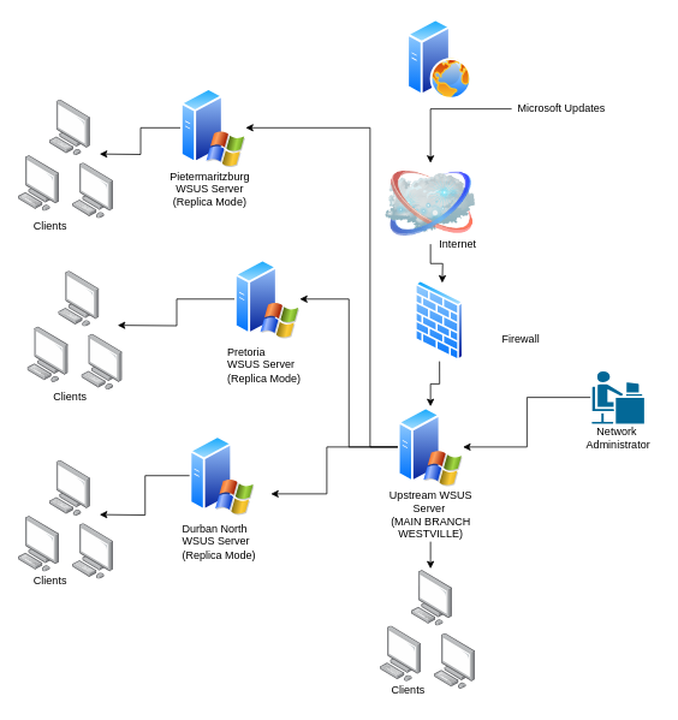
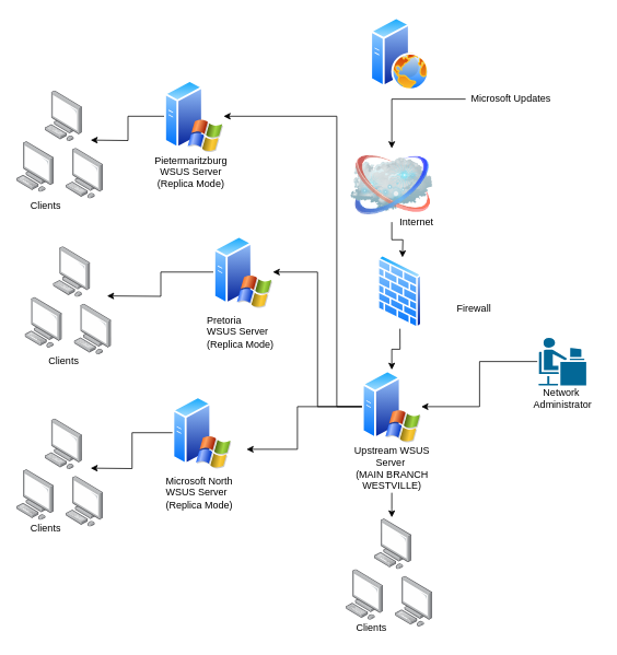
- <mxCell id="40" value="Durban North WSUS Server&lt;br&gt;(Replica Mode)" style="text;whiteSpace=wrap;html=1;" vertex="1" parent="1"><mxGeometry x="200" y="571.8" width="110" height="60" as="geometry" /></mxCell>
+ <mxCell id="40" value="Microsoft North WSUS Server&lt;br&gt;(Replica Mode)" style="text;whiteSpace=wrap;html=1;" vertex="1" parent="1"><mxGeometry x="200" y="571.8" width="110" height="60" as="geometry" /></mxCell>
